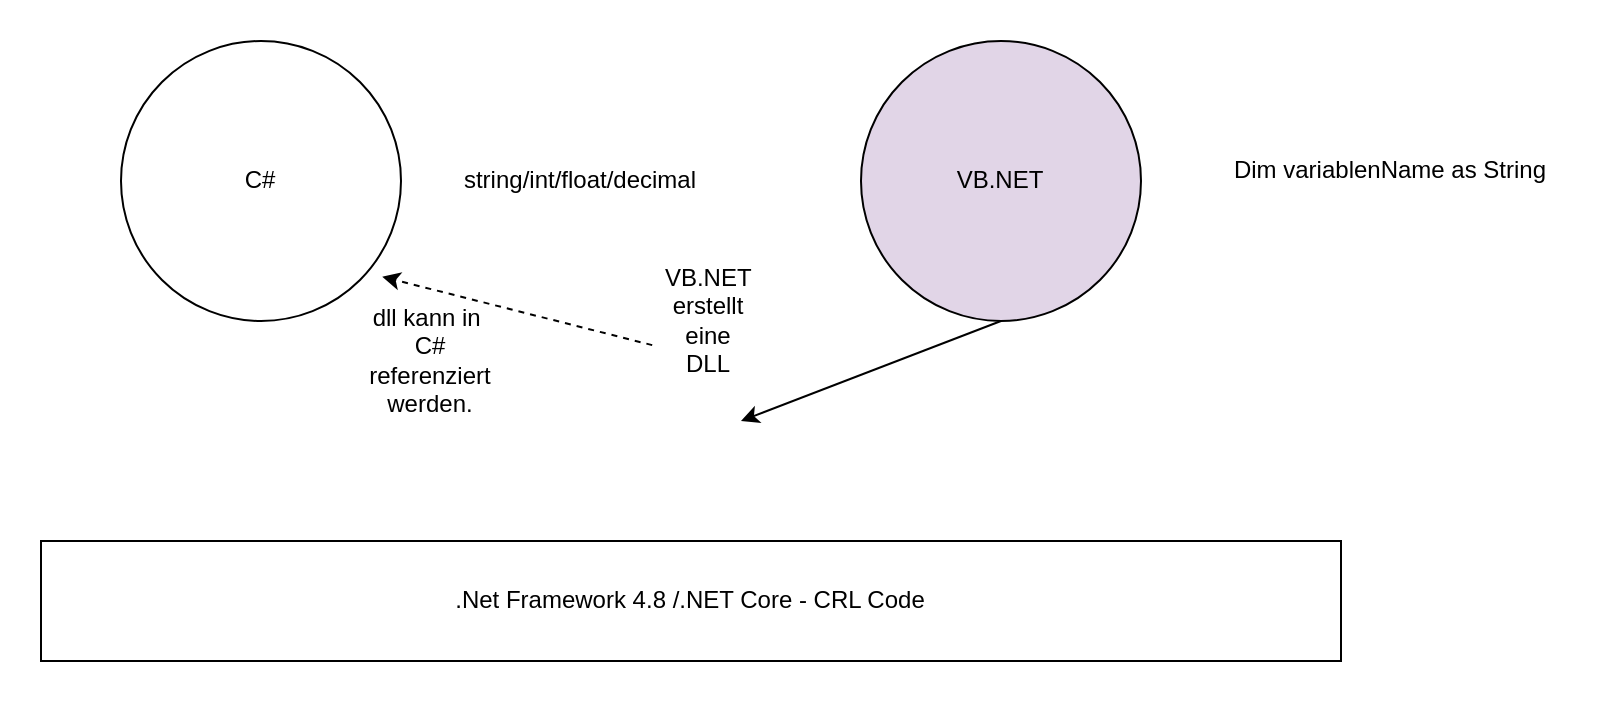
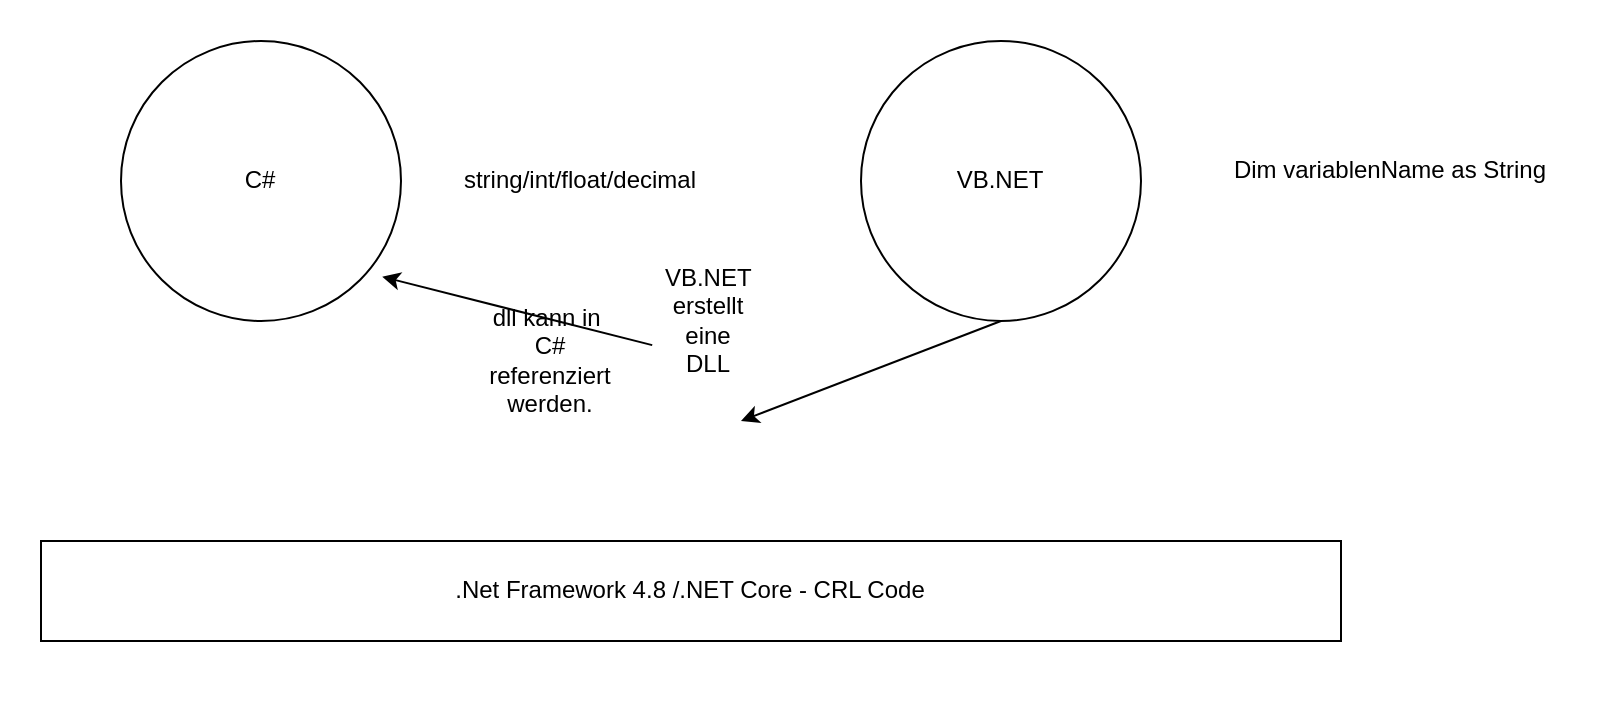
- <mxCell id="4" value="VB.NET" parent="1" style="ellipse;whiteSpace=wrap;html=1;aspect=fixed;fillColor=#e1d5e7;" vertex="1"><mxGeometry as="geometry" x="430" y="20" width="140" height="140" /></mxCell>
+ <mxCell id="4" value="VB.NET" parent="1" style="ellipse;whiteSpace=wrap;html=1;aspect=fixed;" vertex="1"><mxGeometry as="geometry" x="430" y="20" width="140" height="140" /></mxCell>
- <mxCell id="9" value="" parent="1" style="endArrow=classic;html=1;entryX=0.933;entryY=0.842;entryDx=0;entryDy=0;entryPerimeter=0;exitX=-0.21;exitY=1.103;exitDx=0;exitDy=0;exitPerimeter=0;dashed=1;" edge="1" source="8" target="3"><mxGeometry as="geometry" width="50" height="50" relative="1"><mxPoint as="sourcePoint" x="350" y="230" /><mxPoint as="targetPoint" x="400" y="180" /></mxGeometry></mxCell>
+ <mxCell id="9" value="" parent="1" style="endArrow=classic;html=1;entryX=0.933;entryY=0.842;entryDx=0;entryDy=0;entryPerimeter=0;exitX=-0.21;exitY=1.103;exitDx=0;exitDy=0;exitPerimeter=0;" edge="1" source="8" target="3"><mxGeometry as="geometry" width="50" height="50" relative="1"><mxPoint as="sourcePoint" x="350" y="230" /><mxPoint as="targetPoint" x="400" y="180" /></mxGeometry></mxCell>
- <mxCell id="10" value="dll kann in&amp;nbsp; C# referenziert werden." parent="1" style="text;html=1;strokeColor=none;fillColor=none;align=center;verticalAlign=middle;whiteSpace=wrap;rounded=0;" vertex="1"><mxGeometry as="geometry" x="180" y="170" width="70" height="20" /></mxCell>
+ <mxCell id="10" value="dll kann in&amp;nbsp; C# referenziert werden." parent="1" style="text;html=1;strokeColor=none;fillColor=none;align=center;verticalAlign=middle;whiteSpace=wrap;rounded=0;" vertex="1"><mxGeometry x="240" y="170" as="geometry" width="70" height="20" /></mxCell>
- <mxCell id="2" value=".Net Framework 4.8 /.NET Core - CRL Code " parent="1" style="rounded=0;whiteSpace=wrap;html=1;" vertex="1"><mxGeometry as="geometry" x="20" y="270" width="650" height="60" /></mxCell>
+ <mxCell id="2" value=".Net Framework 4.8 /.NET Core - CRL Code " parent="1" style="rounded=0;whiteSpace=wrap;html=1;" vertex="1"><mxGeometry x="20" y="270" as="geometry" width="650" height="50" /></mxCell>
